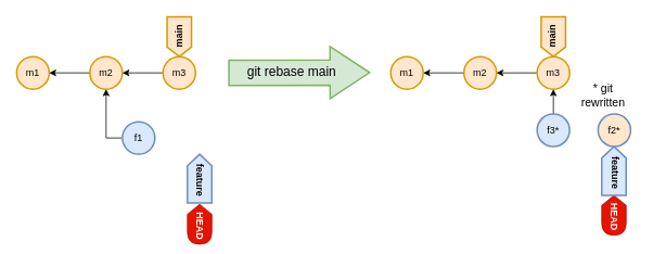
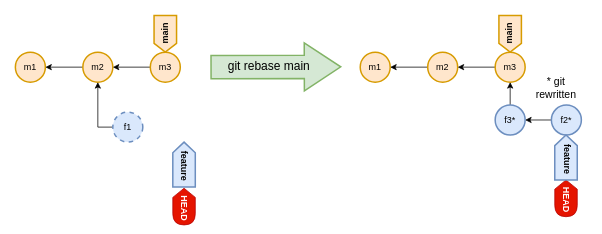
+ <mxCell id="21" style="edgeStyle=orthogonalEdgeStyle;rounded=0;orthogonalLoop=1;jettySize=auto;html=1;exitX=0;exitY=0.5;exitDx=0;exitDy=0;entryX=1;entryY=0.5;entryDx=0;entryDy=0;" parent="1" source="22" target="20" edge="1"><mxGeometry relative="1" as="geometry" /></mxCell>
- <mxCell id="22" value="f2*" style="ellipse;whiteSpace=wrap;html=1;aspect=fixed;fillColor=#ffe6cc;strokeColor=#6c8ebf;strokeWidth=2;" parent="1" vertex="1"><mxGeometry x="735" y="139.5" width="40" height="40" as="geometry" /></mxCell>
+ <mxCell id="22" value="f2*" style="ellipse;whiteSpace=wrap;html=1;aspect=fixed;fillColor=#dae8fc;strokeColor=#6c8ebf;strokeWidth=2;" parent="1" vertex="1"><mxGeometry x="735" y="139.5" width="40" height="40" as="geometry" /></mxCell>
- <mxCell id="9" value="f1" style="ellipse;whiteSpace=wrap;html=1;aspect=fixed;fillColor=#dae8fc;strokeColor=#6c8ebf;strokeWidth=2;" parent="1" vertex="1"><mxGeometry x="150" y="149" width="40" height="40" as="geometry" /></mxCell>
+ <mxCell id="9" value="f1" style="ellipse;whiteSpace=wrap;html=1;aspect=fixed;fillColor=#dae8fc;strokeColor=#6c8ebf;strokeWidth=2;dashed=1;" parent="1" vertex="1"><mxGeometry x="150" y="149" width="40" height="40" as="geometry" /></mxCell>
